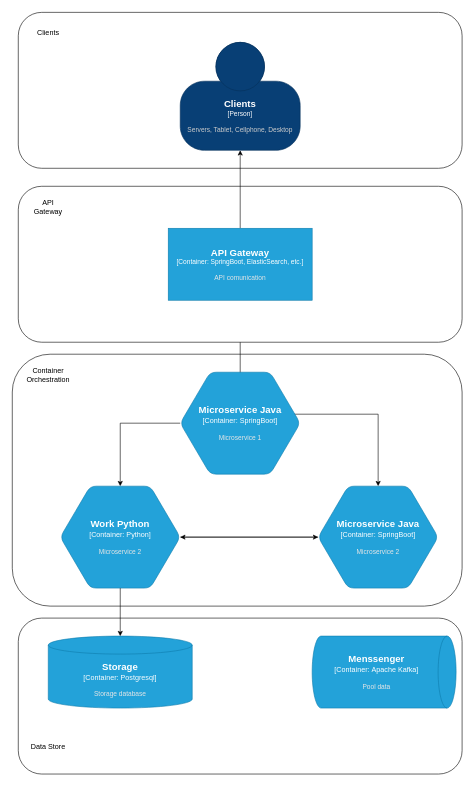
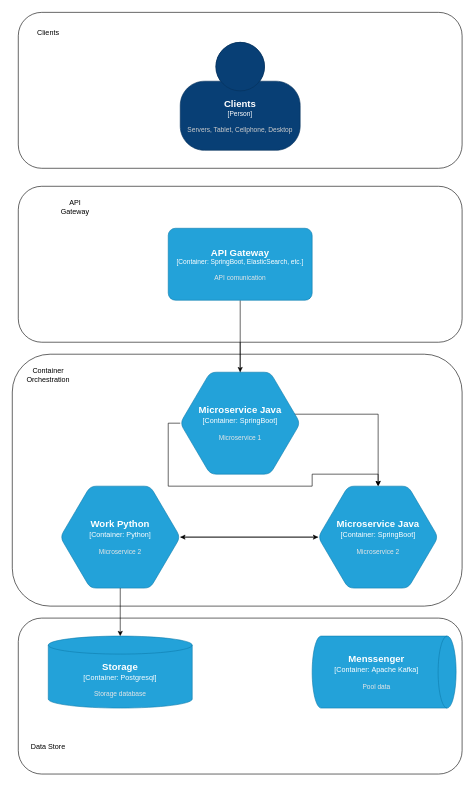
- <mxCell id="9" value="" style="edgeStyle=orthogonalEdgeStyle;rounded=0;orthogonalLoop=1;jettySize=auto;html=1;" edge="1" parent="1" source="17" target="6"><mxGeometry relative="1" as="geometry" /></mxCell>
+ <mxCell id="9" value="" style="edgeStyle=orthogonalEdgeStyle;rounded=0;orthogonalLoop=1;jettySize=auto;html=1;" edge="1" parent="1" source="17" target="12"><mxGeometry relative="1" as="geometry" /></mxCell>
- <mxCell id="19" value="API Gateway" style="text;html=1;align=center;verticalAlign=middle;whiteSpace=wrap;rounded=0;" vertex="1" parent="1"><mxGeometry x="50" y="330" width="60" height="30" as="geometry" /></mxCell>
+ <mxCell id="19" value="API Gateway" style="text;html=1;align=center;verticalAlign=middle;whiteSpace=wrap;rounded=0;" vertex="1" parent="1"><mxGeometry x="95" y="330" width="60" height="30" as="geometry" /></mxCell>
- <mxCell id="17" value="&lt;font style=&quot;font-size: 16px&quot;&gt;&lt;b&gt;API Gateway&lt;/b&gt;&lt;/font&gt;&lt;div&gt;[Container: SpringBoot, ElasticSearch, etc.]&lt;/div&gt;&lt;br&gt;&lt;div&gt;&lt;font style=&quot;font-size: 11px&quot;&gt;&lt;font color=&quot;#E6E6E6&quot;&gt;API comunication&lt;/font&gt;&lt;/div&gt;" style="whiteSpace=wrap;html=1;fontSize=11;labelBackgroundColor=none;fillColor=#23A2D9;fontColor=#ffffff;align=center;arcSize=10;strokeColor=#0E7DAD;metaEdit=1;resizable=0;points=[[0.25,0,0],[0.5,0,0],[0.75,0,0],[1,0.25,0],[1,0.5,0],[1,0.75,0],[0.75,1,0],[0.5,1,0],[0.25,1,0],[0,0.75,0],[0,0.5,0],[0,0.25,0]];rounded=0;" vertex="1" parent="1"><mxGeometry x="280" y="380" width="240" height="120" as="geometry" /></mxCell>
+ <mxCell id="17" value="&lt;font style=&quot;font-size: 16px&quot;&gt;&lt;b&gt;API Gateway&lt;/b&gt;&lt;/font&gt;&lt;div&gt;[Container: SpringBoot, ElasticSearch, etc.]&lt;/div&gt;&lt;br&gt;&lt;div&gt;&lt;font style=&quot;font-size: 11px&quot;&gt;&lt;font color=&quot;#E6E6E6&quot;&gt;API comunication&lt;/font&gt;&lt;/div&gt;" style="rounded=1;whiteSpace=wrap;html=1;fontSize=11;labelBackgroundColor=none;fillColor=#23A2D9;fontColor=#ffffff;align=center;arcSize=10;strokeColor=#0E7DAD;metaEdit=1;resizable=0;points=[[0.25,0,0],[0.5,0,0],[0.75,0,0],[1,0.25,0],[1,0.5,0],[1,0.75,0],[0.75,1,0],[0.5,1,0],[0.25,1,0],[0,0.75,0],[0,0.5,0],[0,0.25,0]];" vertex="1" parent="1"><mxGeometry x="280" y="380" width="240" height="120" as="geometry" /></mxCell>
- <mxCell id="11" style="edgeStyle=orthogonalEdgeStyle;rounded=0;orthogonalLoop=1;jettySize=auto;html=1;entryX=0.5;entryY=0;entryDx=0;entryDy=0;entryPerimeter=0;exitX=0;exitY=0.5;exitDx=0;exitDy=0;exitPerimeter=0;" edge="1" parent="1" source="12" target="13"><mxGeometry relative="1" as="geometry"><mxPoint x="200" y="800" as="targetPoint" /></mxGeometry></mxCell>
+ <mxCell id="11" style="edgeStyle=orthogonalEdgeStyle;rounded=0;orthogonalLoop=1;jettySize=auto;html=1;exitX=0;exitY=0.5;exitDx=0;exitDy=0;exitPerimeter=0;" edge="1" parent="1" source="12" target="22"><mxGeometry relative="1" as="geometry"><mxPoint x="200" y="800" as="targetPoint" /></mxGeometry></mxCell>
